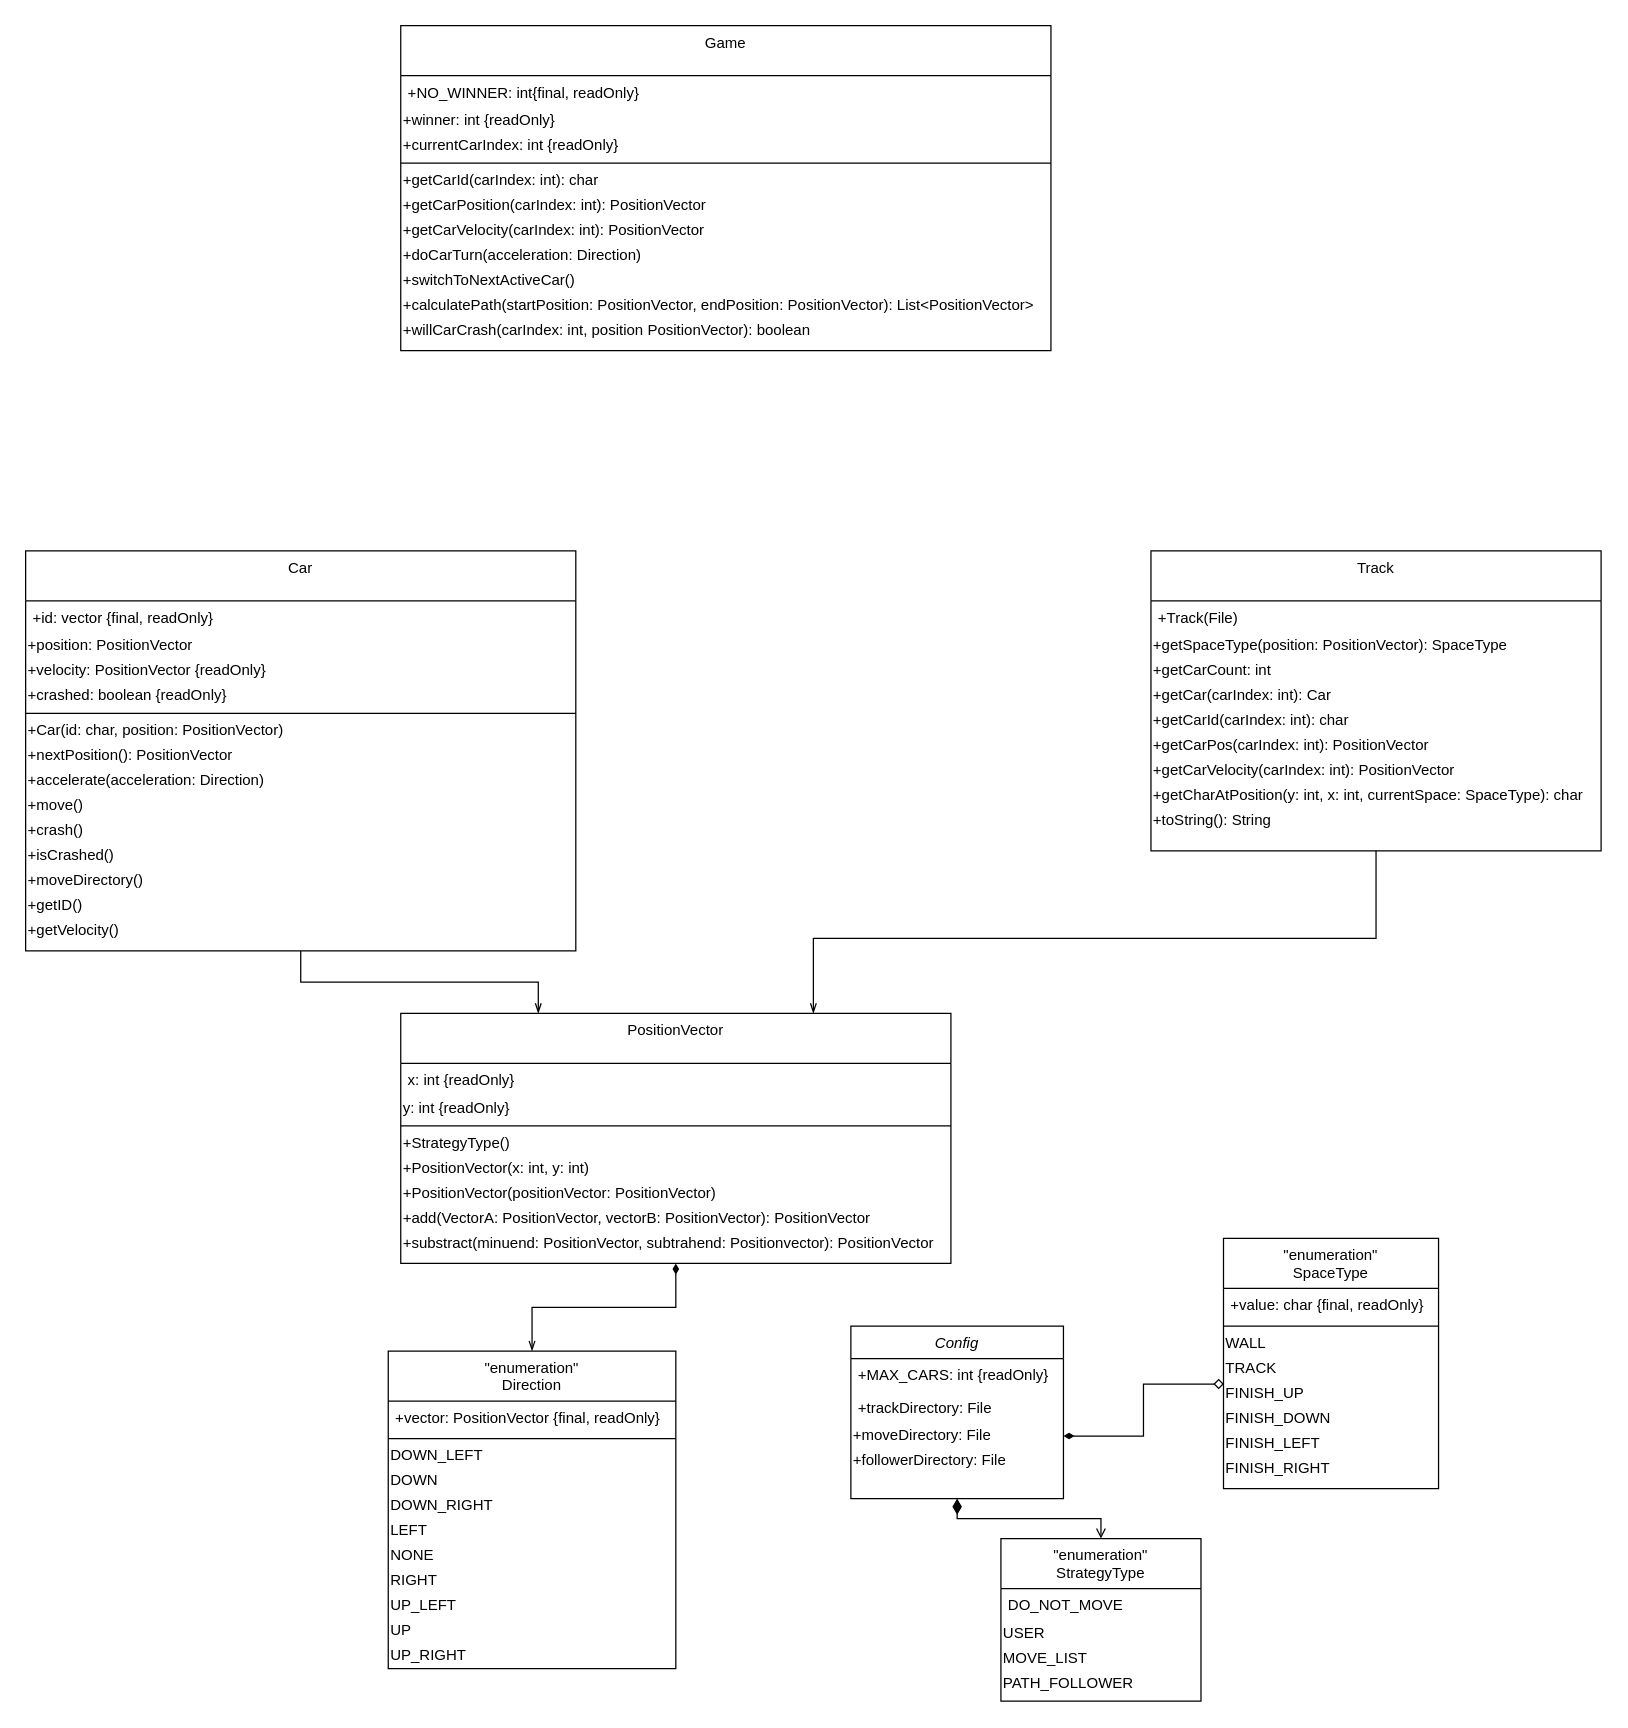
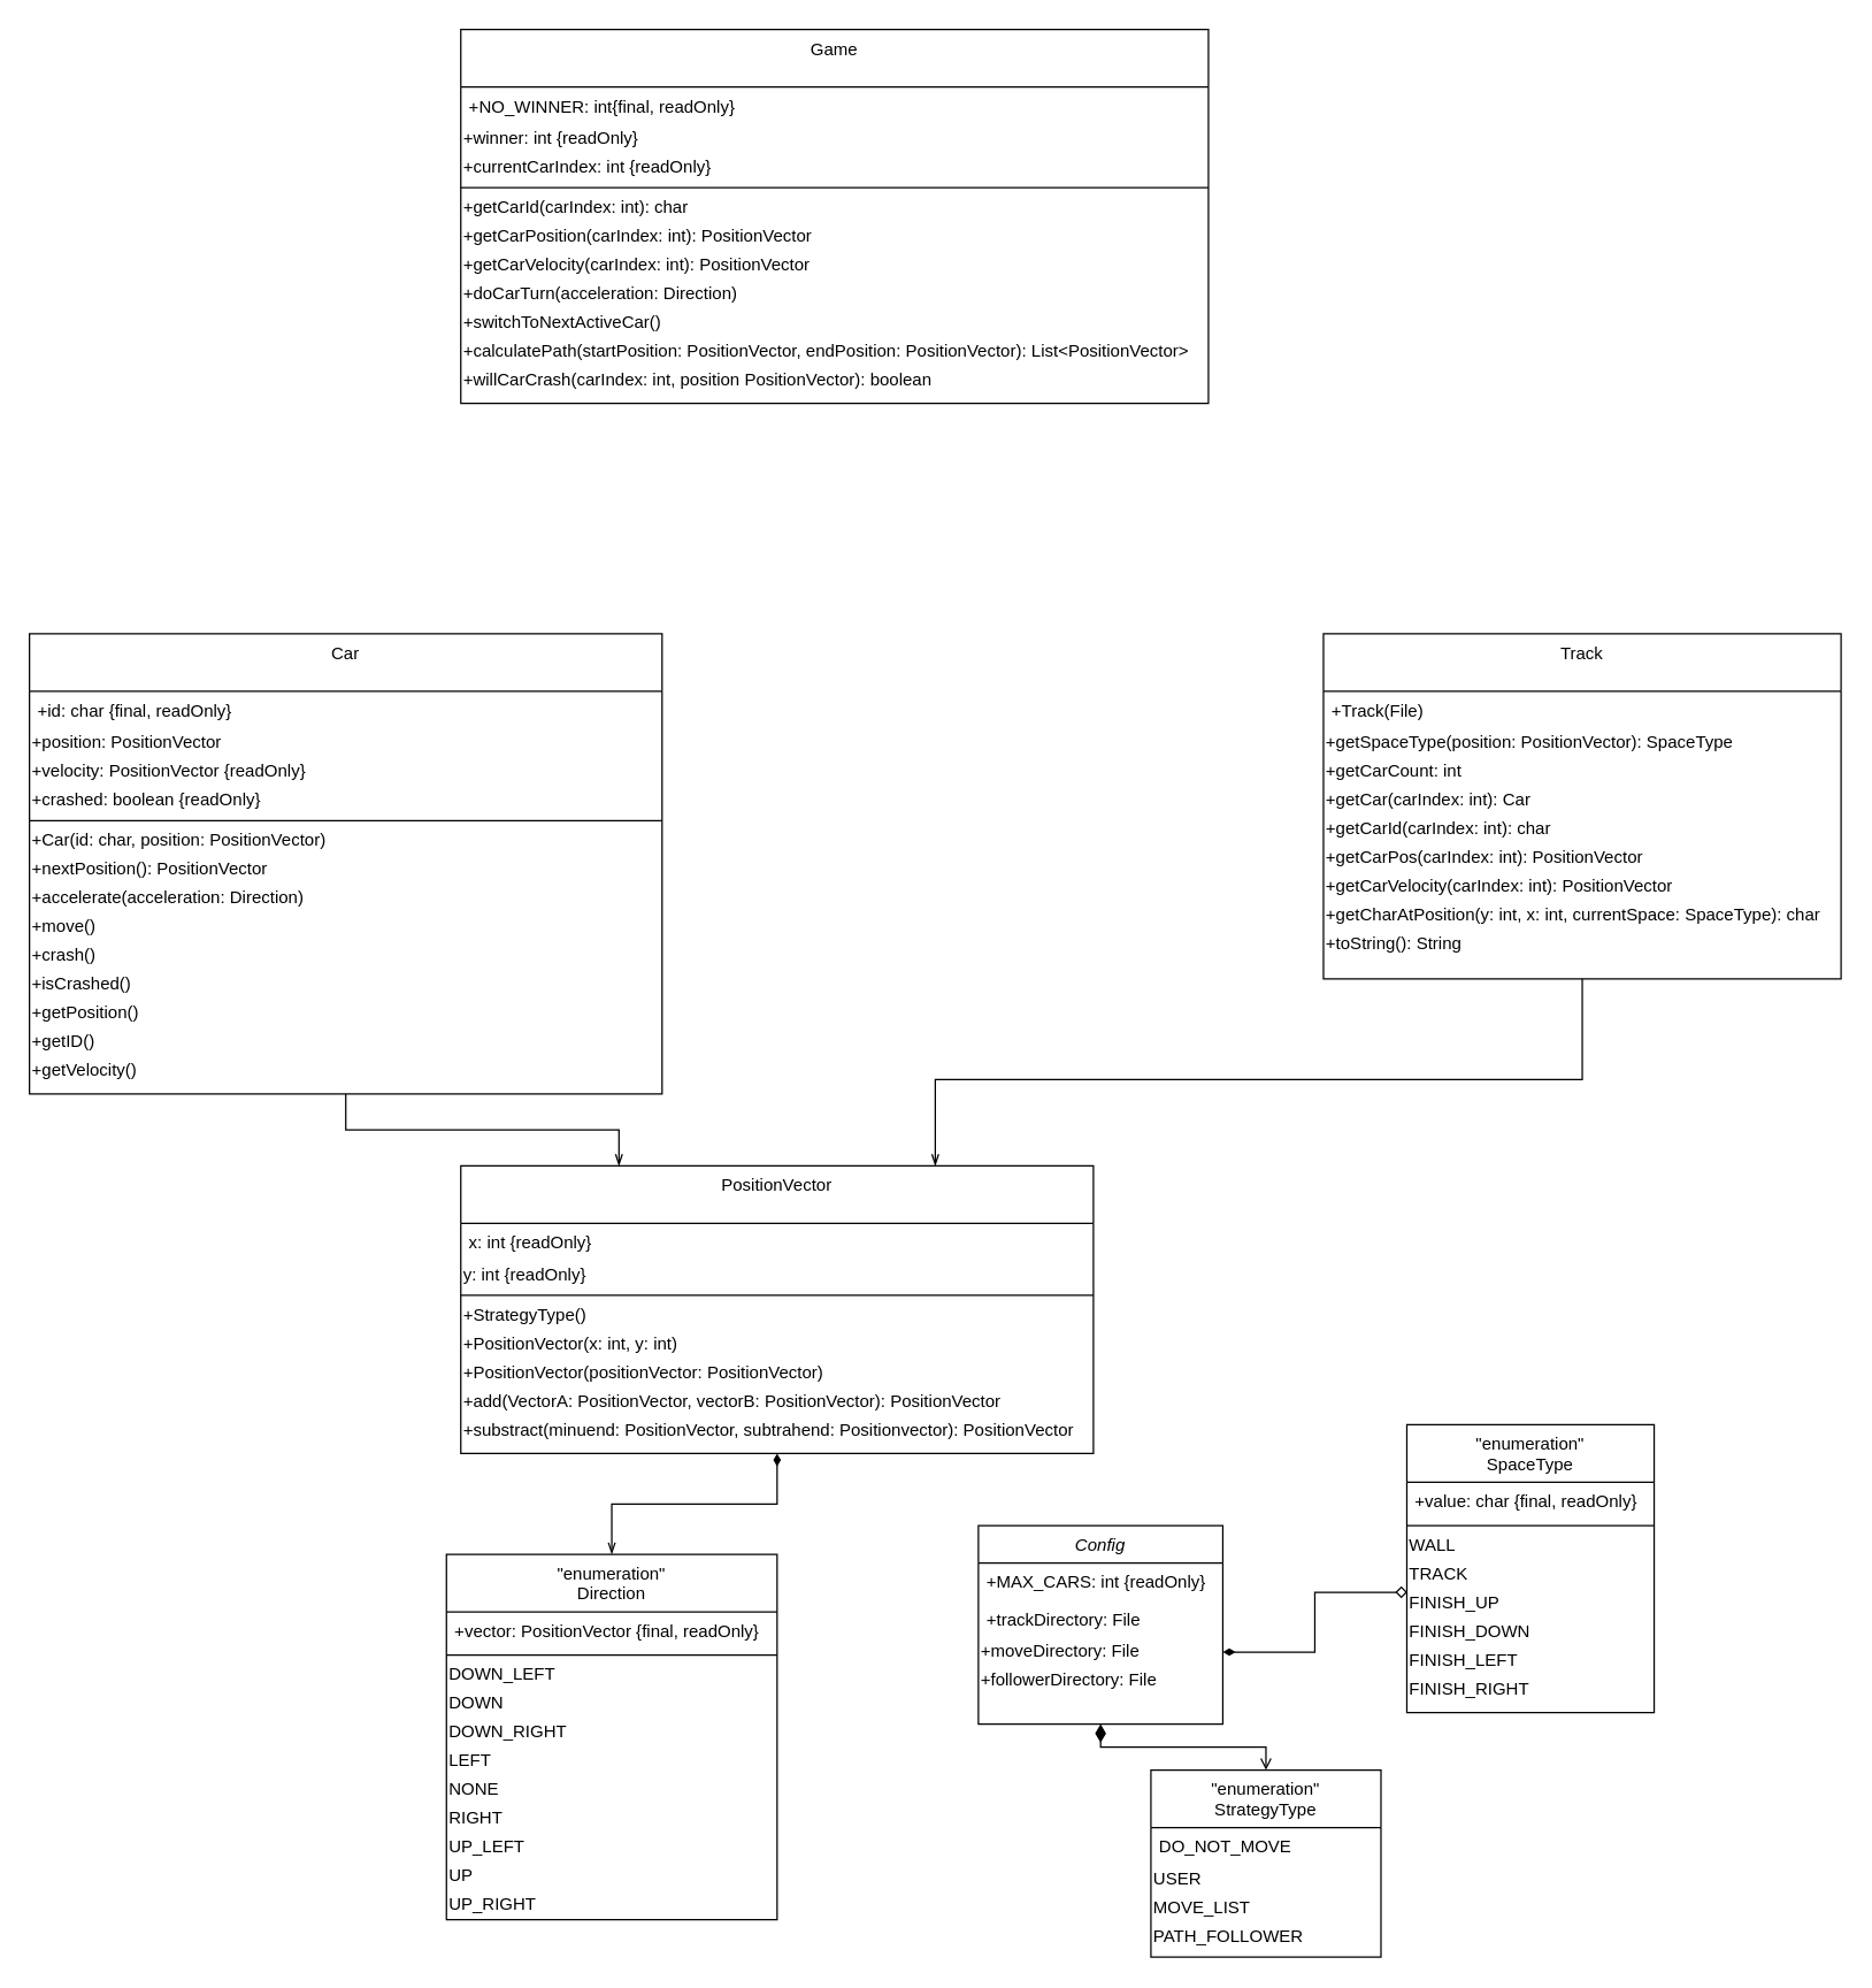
- <mxCell id="58" value="+id: vector {final, readOnly}" style="text;align=left;verticalAlign=top;spacingLeft=4;spacingRight=4;overflow=hidden;rotatable=0;points=[[0,0.5],[1,0.5]];portConstraint=eastwest;rounded=0;shadow=0;html=0;" vertex="1" parent="57"><mxGeometry y="40" width="440" height="26" as="geometry" /></mxCell>
+ <mxCell id="58" value="+id: char {final, readOnly}" style="text;align=left;verticalAlign=top;spacingLeft=4;spacingRight=4;overflow=hidden;rotatable=0;points=[[0,0.5],[1,0.5]];portConstraint=eastwest;rounded=0;shadow=0;html=0;" vertex="1" parent="57"><mxGeometry y="40" width="440" height="26" as="geometry" /></mxCell>
- <mxCell id="69" value="+moveDirectory()" style="text;html=1;align=left;verticalAlign=middle;resizable=0;points=[];autosize=1;" vertex="1" parent="57"><mxGeometry y="254" width="440" height="20" as="geometry" /></mxCell>
+ <mxCell id="69" value="+getPosition()" style="text;html=1;align=left;verticalAlign=middle;resizable=0;points=[];autosize=1;" vertex="1" parent="57"><mxGeometry y="254" width="440" height="20" as="geometry" /></mxCell>
